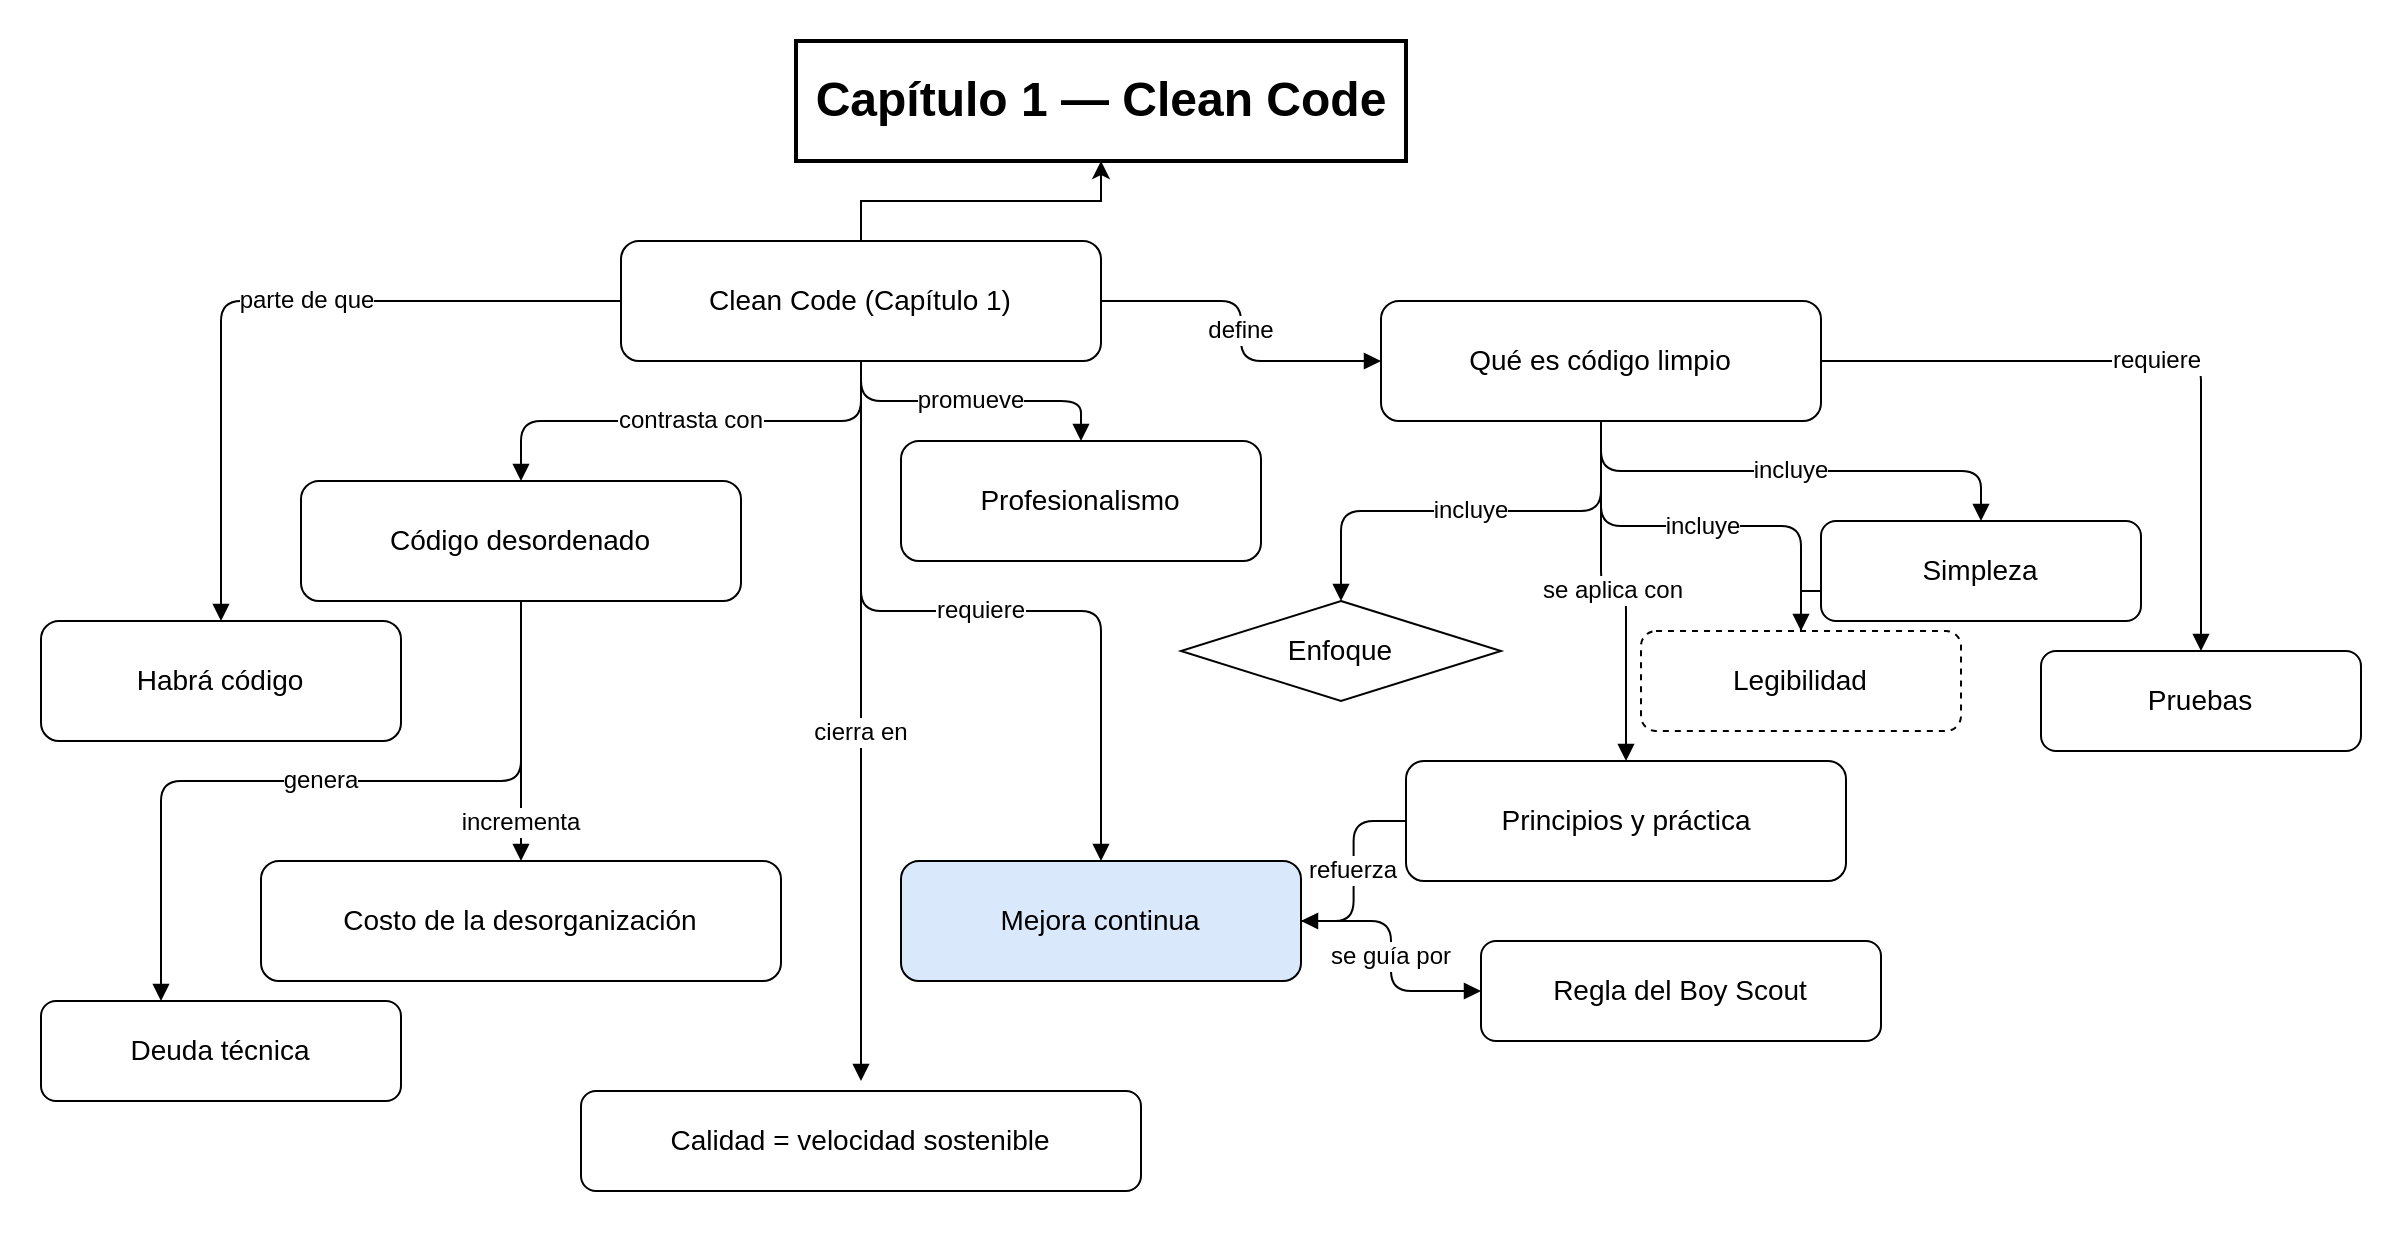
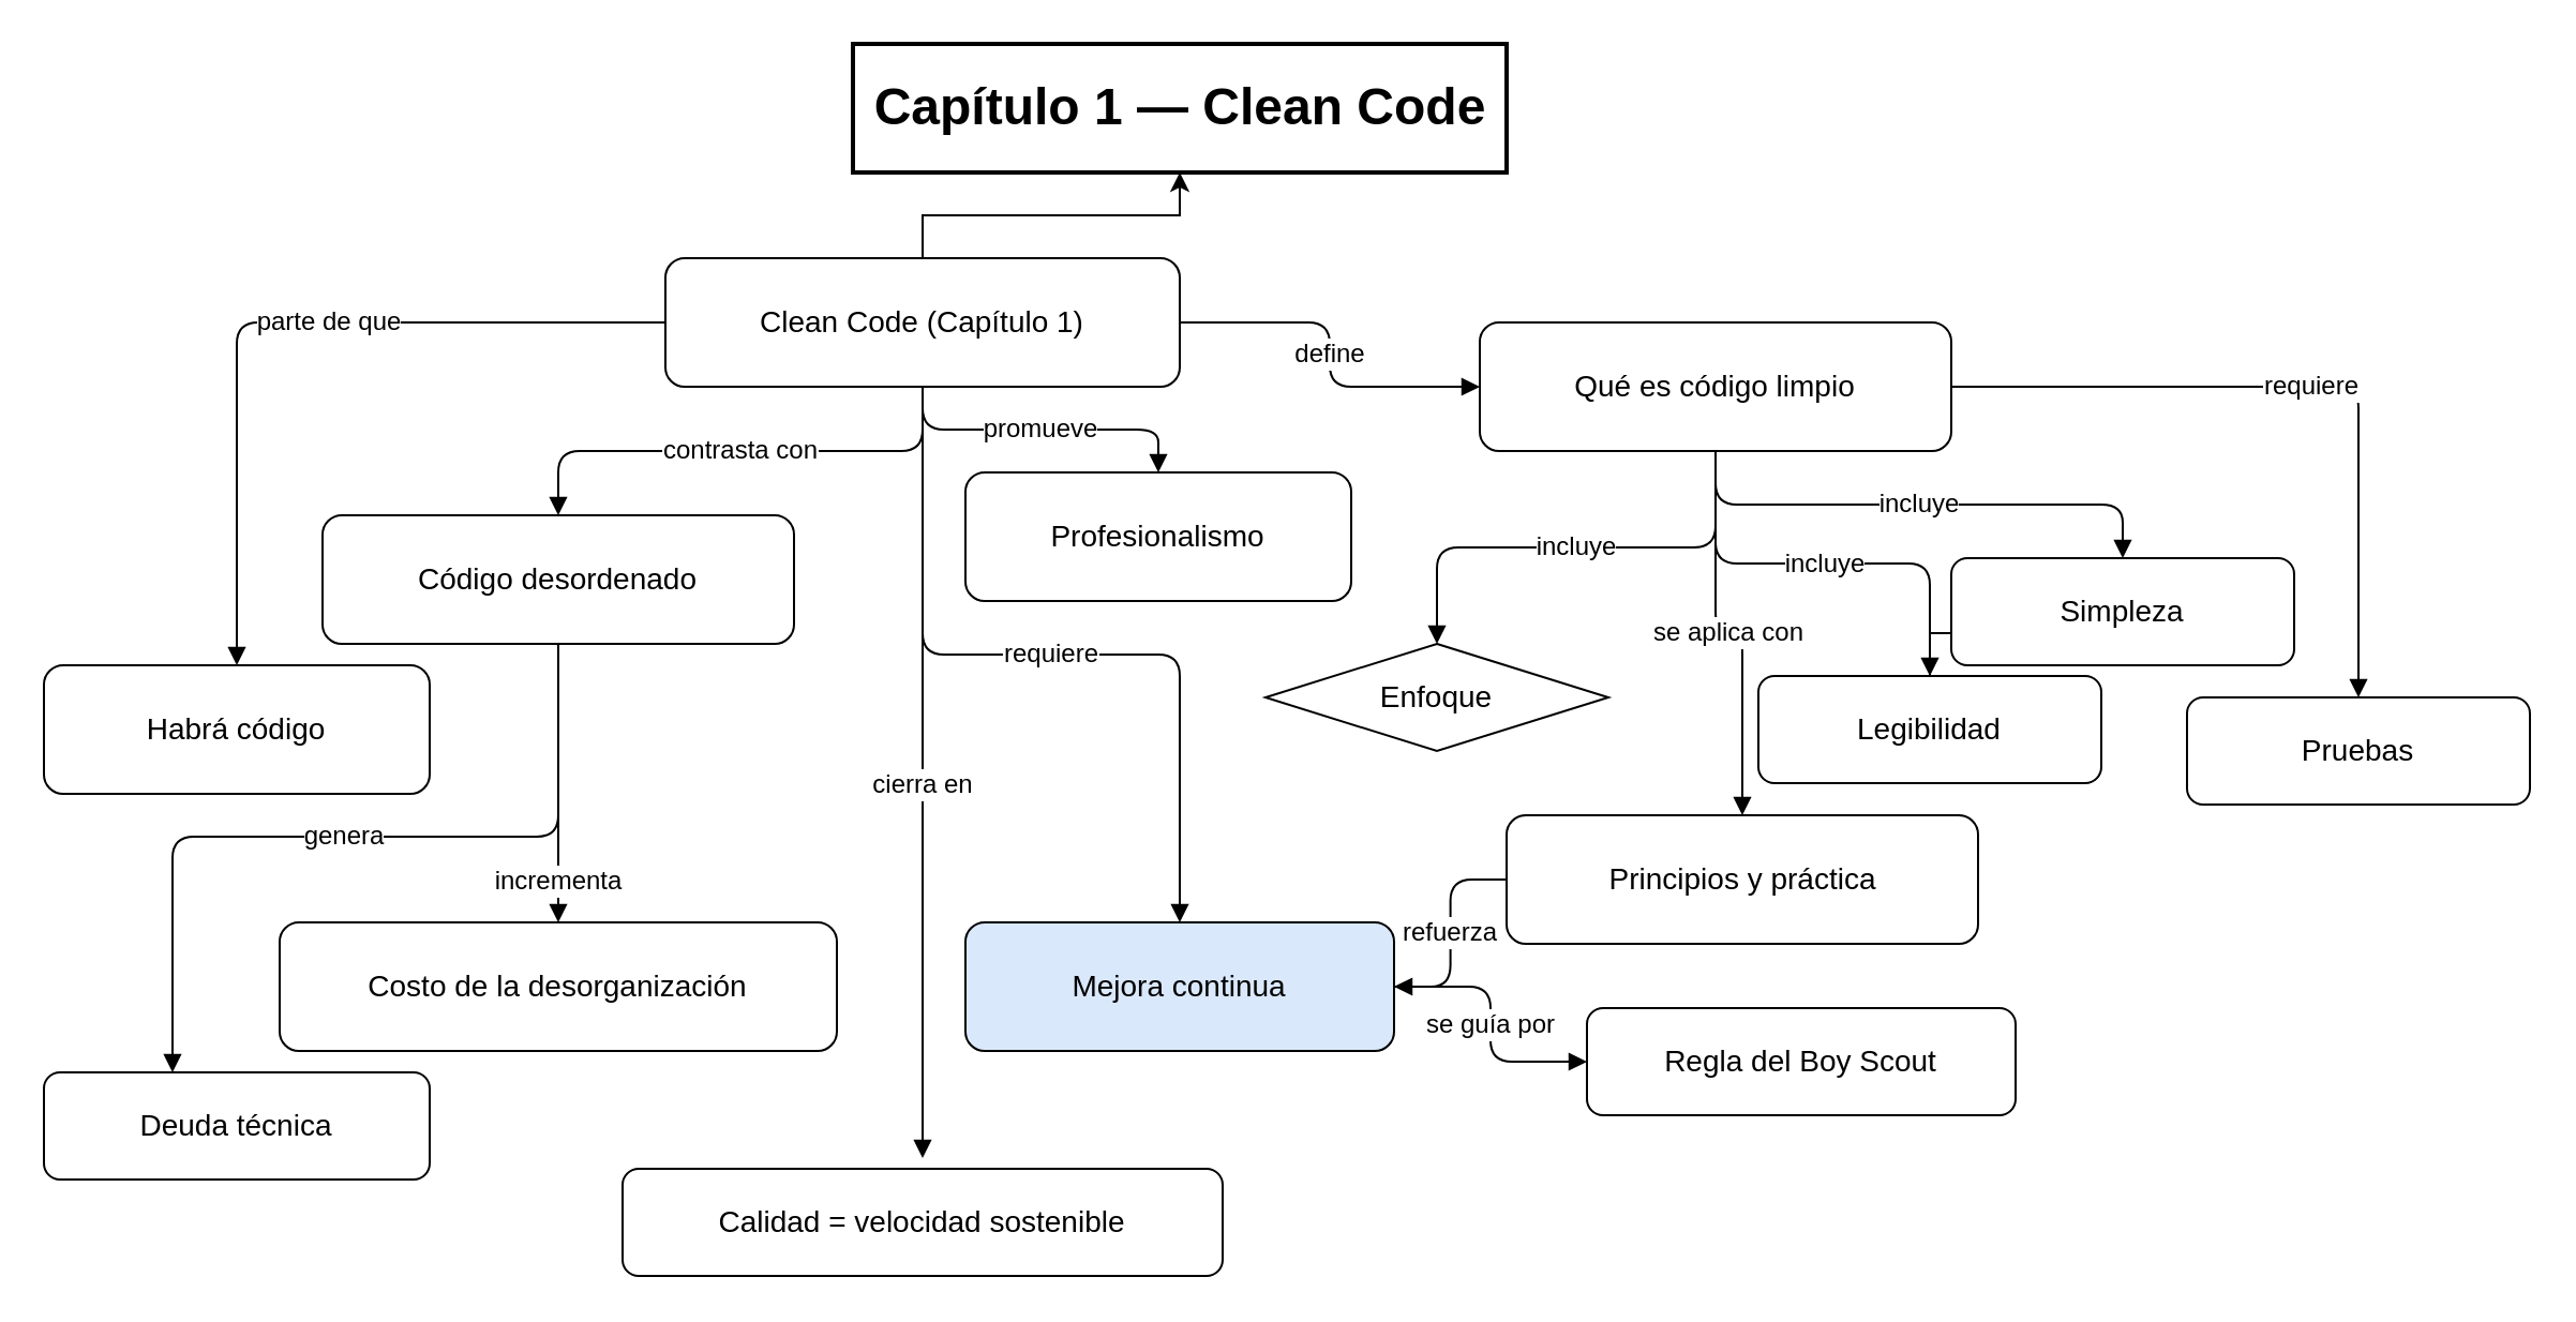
- <mxCell id="13" value="Legibilidad" style="rounded=1;whiteSpace=wrap;html=1;fontSize=14;dashed=1;" parent="1" vertex="1"><mxGeometry x="820" y="315" width="160" height="50" as="geometry" /></mxCell>
+ <mxCell id="13" value="Legibilidad" style="rounded=1;whiteSpace=wrap;html=1;fontSize=14;" parent="1" vertex="1"><mxGeometry x="820" y="315" width="160" height="50" as="geometry" /></mxCell>
